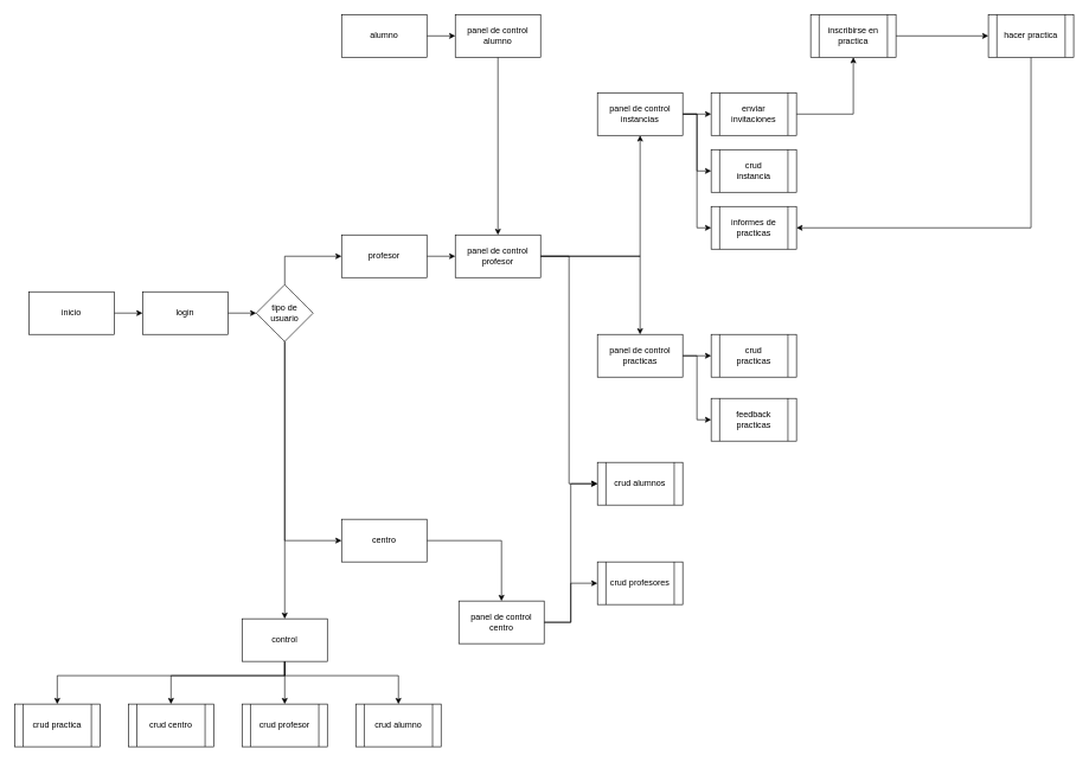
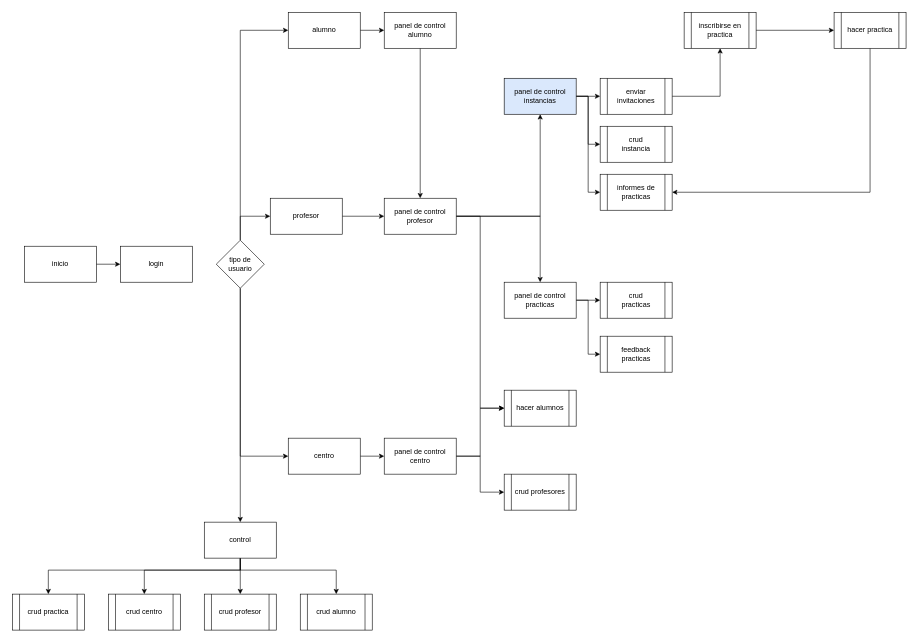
+ <mxCell id="9" style="edgeStyle=orthogonalEdgeStyle;rounded=0;orthogonalLoop=1;jettySize=auto;html=1;" edge="1" parent="1" source="10" target="12"><mxGeometry relative="1" as="geometry"><Array as="points"><mxPoint x="400" y="50" /></Array></mxGeometry></mxCell>
- <mxCell id="42" value="panel de control&lt;br&gt;instancias" style="rounded=0;whiteSpace=wrap;html=1;" vertex="1" parent="1"><mxGeometry x="840" y="130" width="120" height="60" as="geometry" /></mxCell>
+ <mxCell id="42" value="panel de control&lt;br&gt;instancias" style="rounded=0;whiteSpace=wrap;html=1;fillColor=#dae8fc;" vertex="1" parent="1"><mxGeometry x="840" y="130" width="120" height="60" as="geometry" /></mxCell>
- <mxCell id="14" value="profesor" style="rounded=0;whiteSpace=wrap;html=1;" vertex="1" parent="1"><mxGeometry x="480" y="330" width="120" height="60" as="geometry" /></mxCell>
+ <mxCell id="14" value="profesor" style="rounded=0;whiteSpace=wrap;html=1;" vertex="1" parent="1"><mxGeometry x="450" y="330" width="120" height="60" as="geometry" /></mxCell>
- <mxCell id="4" style="edgeStyle=orthogonalEdgeStyle;rounded=0;orthogonalLoop=1;jettySize=auto;html=1;" edge="1" parent="1" source="5" target="10"><mxGeometry relative="1" as="geometry" /></mxCell>
- <mxCell id="52" value="crud alumnos" style="shape=process;whiteSpace=wrap;html=1;backgroundOutline=1;" vertex="1" parent="1"><mxGeometry x="840" y="650" width="120" height="60" as="geometry" /></mxCell>
+ <mxCell id="52" value="hacer alumnos" style="shape=process;whiteSpace=wrap;html=1;backgroundOutline=1;" vertex="1" parent="1"><mxGeometry x="840" y="650" width="120" height="60" as="geometry" /></mxCell>
- <mxCell id="34" value="panel de control&lt;br&gt;centro" style="rounded=0;whiteSpace=wrap;html=1;" vertex="1" parent="1"><mxGeometry x="645" y="845" width="120" height="60" as="geometry" /></mxCell>
+ <mxCell id="34" value="panel de control&lt;br&gt;centro" style="rounded=0;whiteSpace=wrap;html=1;" vertex="1" parent="1"><mxGeometry x="640" y="730" width="120" height="60" as="geometry" /></mxCell>
